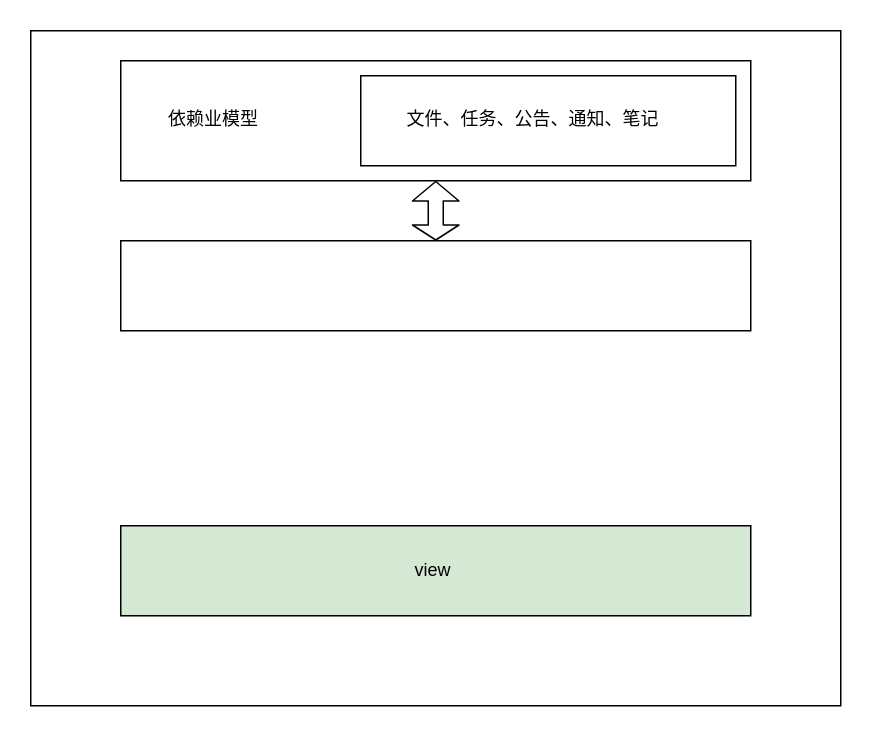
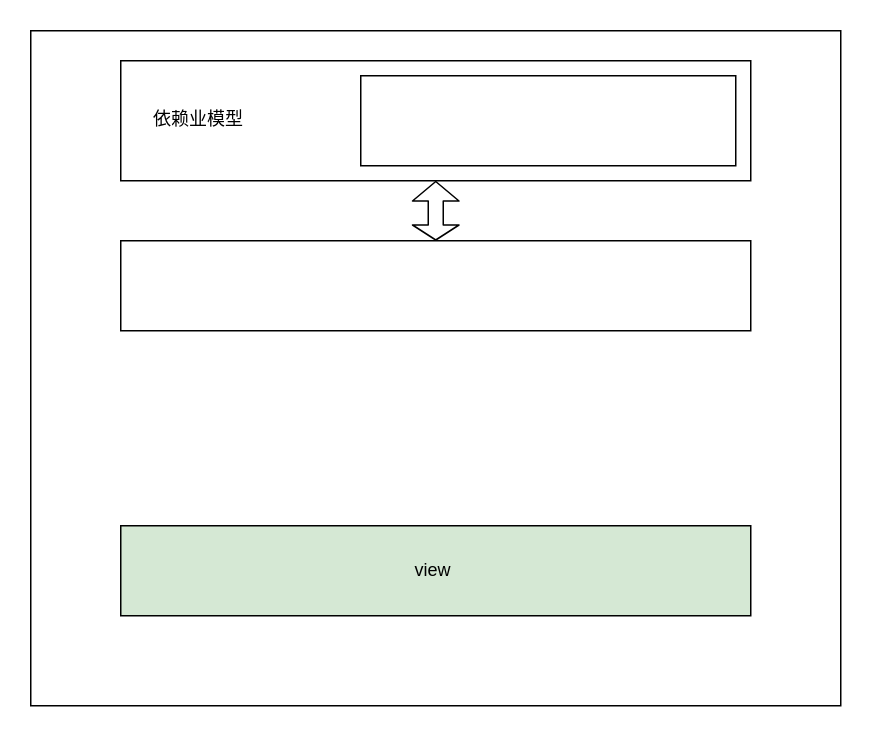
- <mxCell id="4" value="依赖业模型" style="text;html=1;strokeColor=none;fillColor=none;align=center;verticalAlign=middle;whiteSpace=wrap;rounded=0;" parent="1" vertex="1"><mxGeometry x="92" y="69" width="100" height="20" as="geometry" /></mxCell>
+ <mxCell id="4" value="依赖业模型" style="text;html=1;strokeColor=none;fillColor=none;align=center;verticalAlign=middle;whiteSpace=wrap;rounded=0;" parent="1" vertex="1"><mxGeometry x="82" y="69" width="100" height="20" as="geometry" /></mxCell>
- <mxCell id="6" value="文件、任务、公告、通知、笔记" style="text;html=1;strokeColor=none;fillColor=none;align=center;verticalAlign=middle;whiteSpace=wrap;rounded=0;" parent="1" vertex="1"><mxGeometry x="260" y="69" width="190" height="20" as="geometry" /></mxCell>
